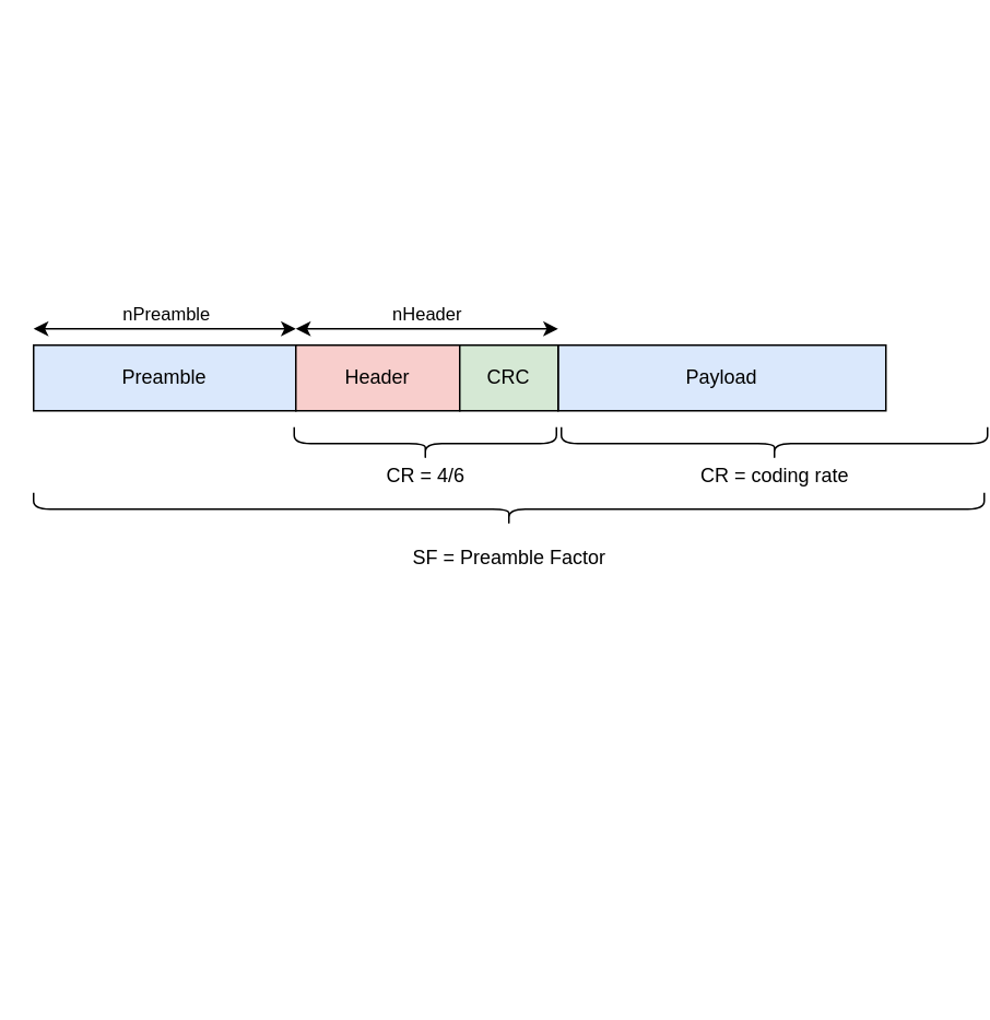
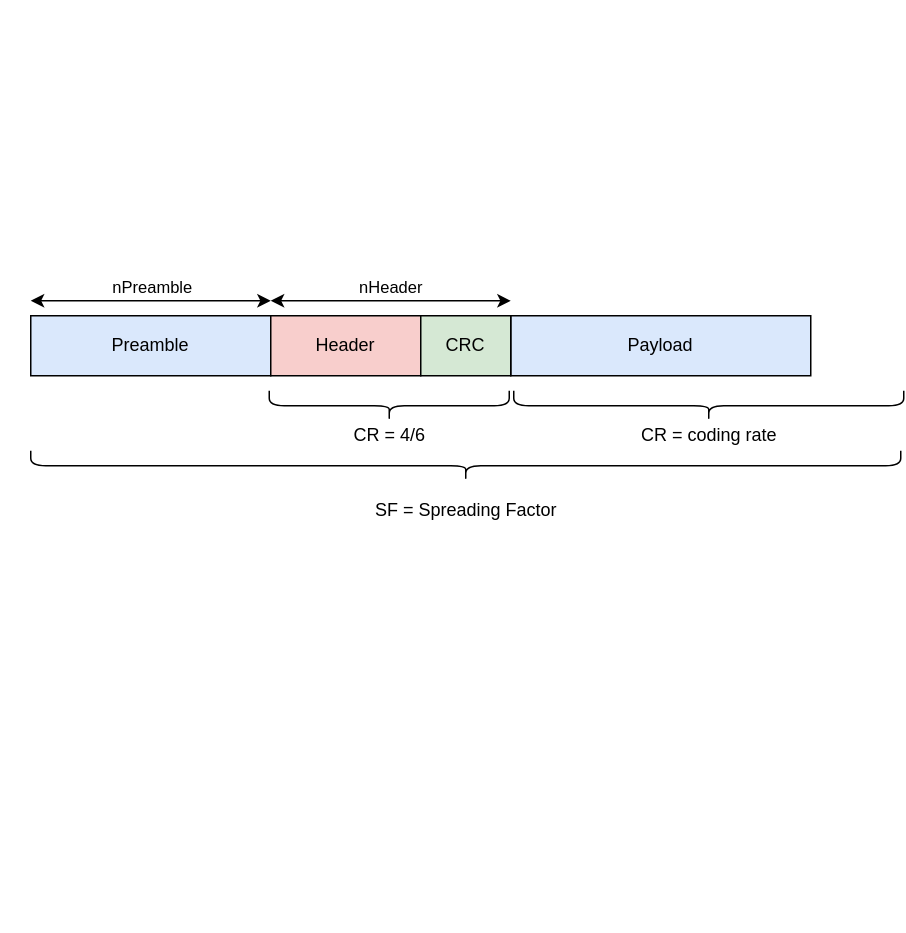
- <mxCell id="11" value="SF = Preamble Factor" style="text;html=1;align=center;verticalAlign=middle;resizable=0;points=[];autosize=1;strokeColor=none;" vertex="1" parent="1"><mxGeometry x="240" y="330" width="140" height="20" as="geometry" /></mxCell>
+ <mxCell id="11" value="SF = Spreading Factor" style="text;html=1;align=center;verticalAlign=middle;resizable=0;points=[];autosize=1;strokeColor=none;" vertex="1" parent="1"><mxGeometry x="240" y="330" width="140" height="20" as="geometry" /></mxCell>
